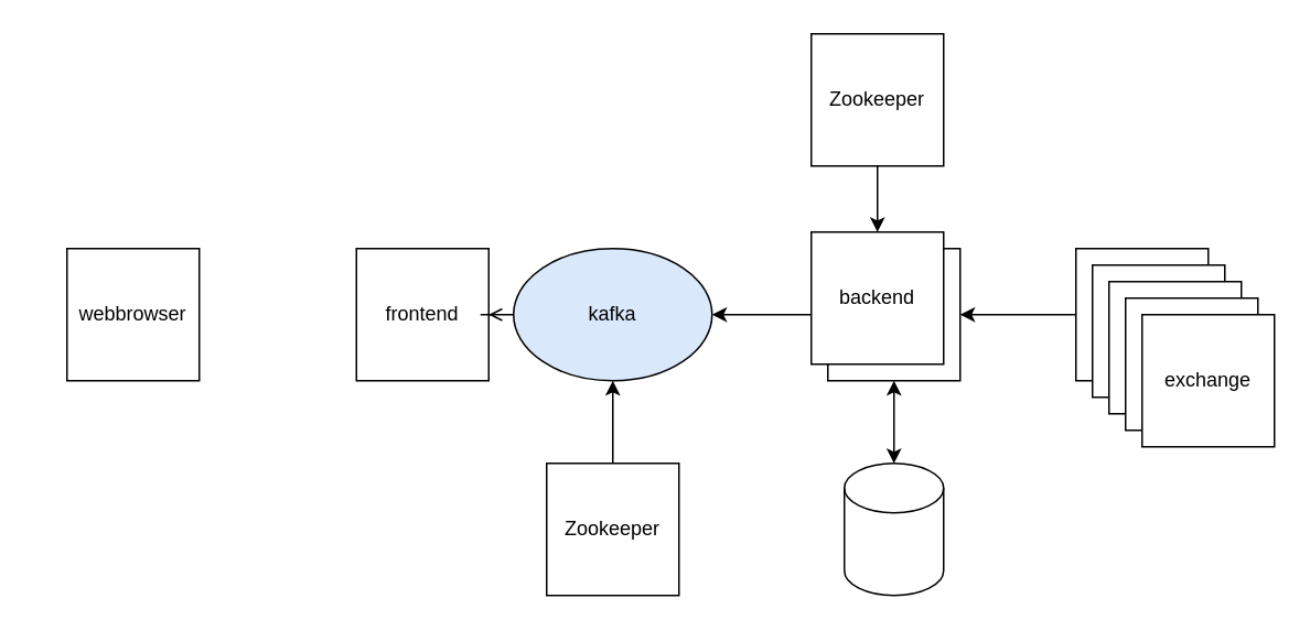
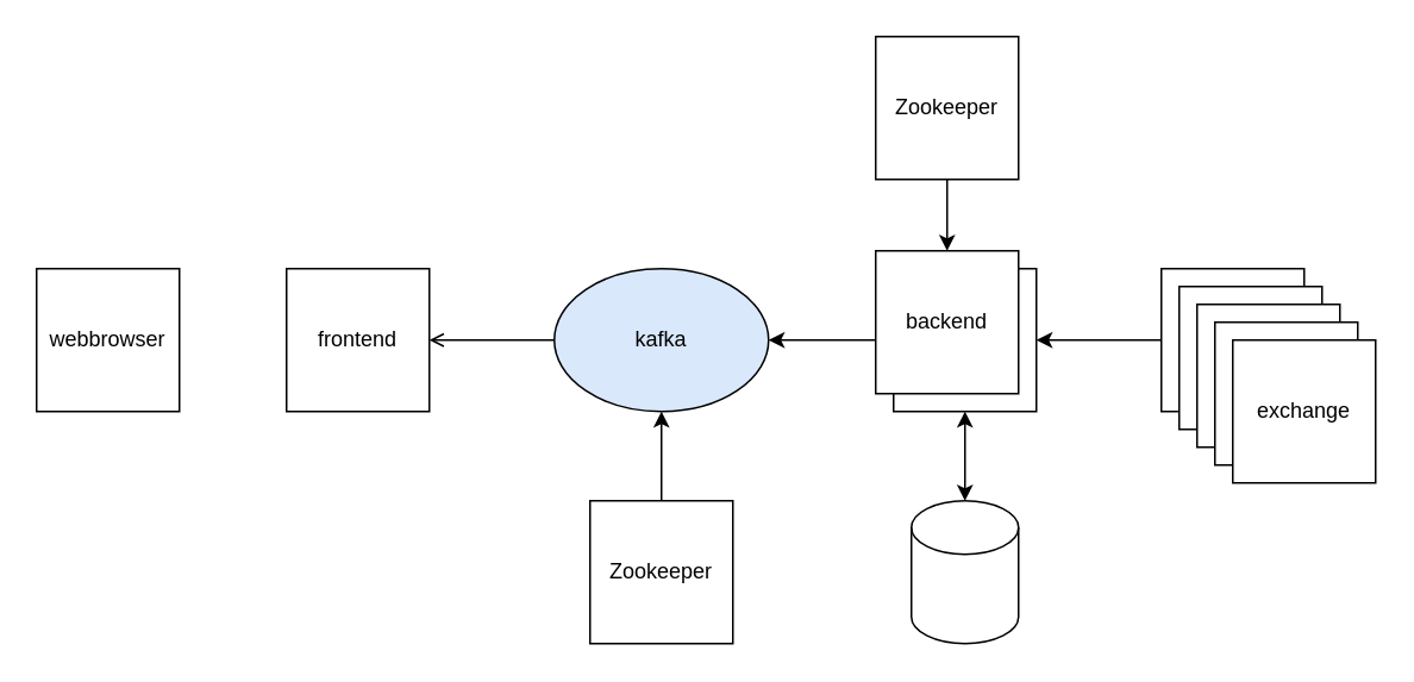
- <mxCell id="5" value="webbrowser" style="whiteSpace=wrap;html=1;aspect=fixed;" parent="1" vertex="1"><mxGeometry x="40" y="150" width="80" height="80" as="geometry" /></mxCell>
+ <mxCell id="5" value="webbrowser" style="whiteSpace=wrap;html=1;aspect=fixed;" parent="1" vertex="1"><mxGeometry x="20" y="150" width="80" height="80" as="geometry" /></mxCell>
- <mxCell id="6" value="frontend" style="whiteSpace=wrap;html=1;aspect=fixed;" parent="1" vertex="1"><mxGeometry x="215" y="150" width="80" height="80" as="geometry" /></mxCell>
+ <mxCell id="6" value="frontend" style="whiteSpace=wrap;html=1;aspect=fixed;" parent="1" vertex="1"><mxGeometry x="160" y="150" width="80" height="80" as="geometry" /></mxCell>
